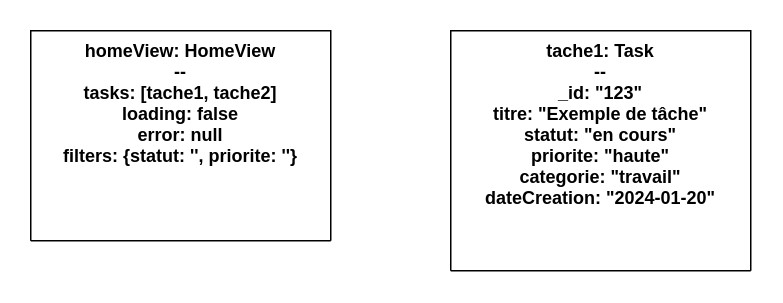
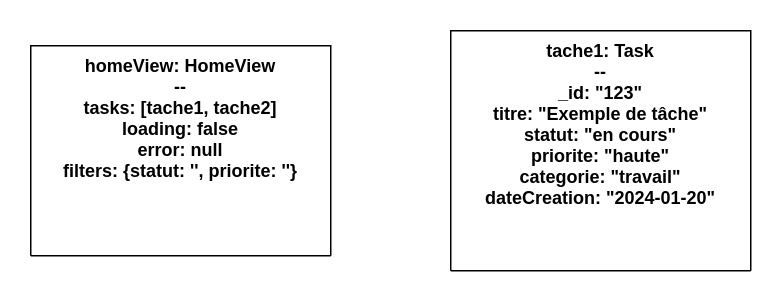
- <mxCell id="3" value="homeView: HomeView&#10;--&#10;tasks: [tache1, tache2]&#10;loading: false&#10;error: null&#10;filters: {statut: '', priorite: ''}" style="swimlane;fontStyle=1;align=center;verticalAlign=top;childLayout=stackLayout;horizontal=1;startSize=140;horizontalStack=0;resizeParent=1;resizeParentMax=0;resizeLast=0;collapsible=1;marginBottom=0;" vertex="1" parent="1"><mxGeometry x="20" y="20" width="200" height="140" as="geometry" /></mxCell>
+ <mxCell id="3" value="homeView: HomeView&#10;--&#10;tasks: [tache1, tache2]&#10;loading: false&#10;error: null&#10;filters: {statut: '', priorite: ''}" style="swimlane;fontStyle=1;align=center;verticalAlign=top;childLayout=stackLayout;horizontal=1;startSize=140;horizontalStack=0;resizeParent=1;resizeParentMax=0;resizeLast=0;collapsible=1;marginBottom=0;" vertex="1" parent="1"><mxGeometry x="20" y="30" width="200" height="140" as="geometry" /></mxCell>
